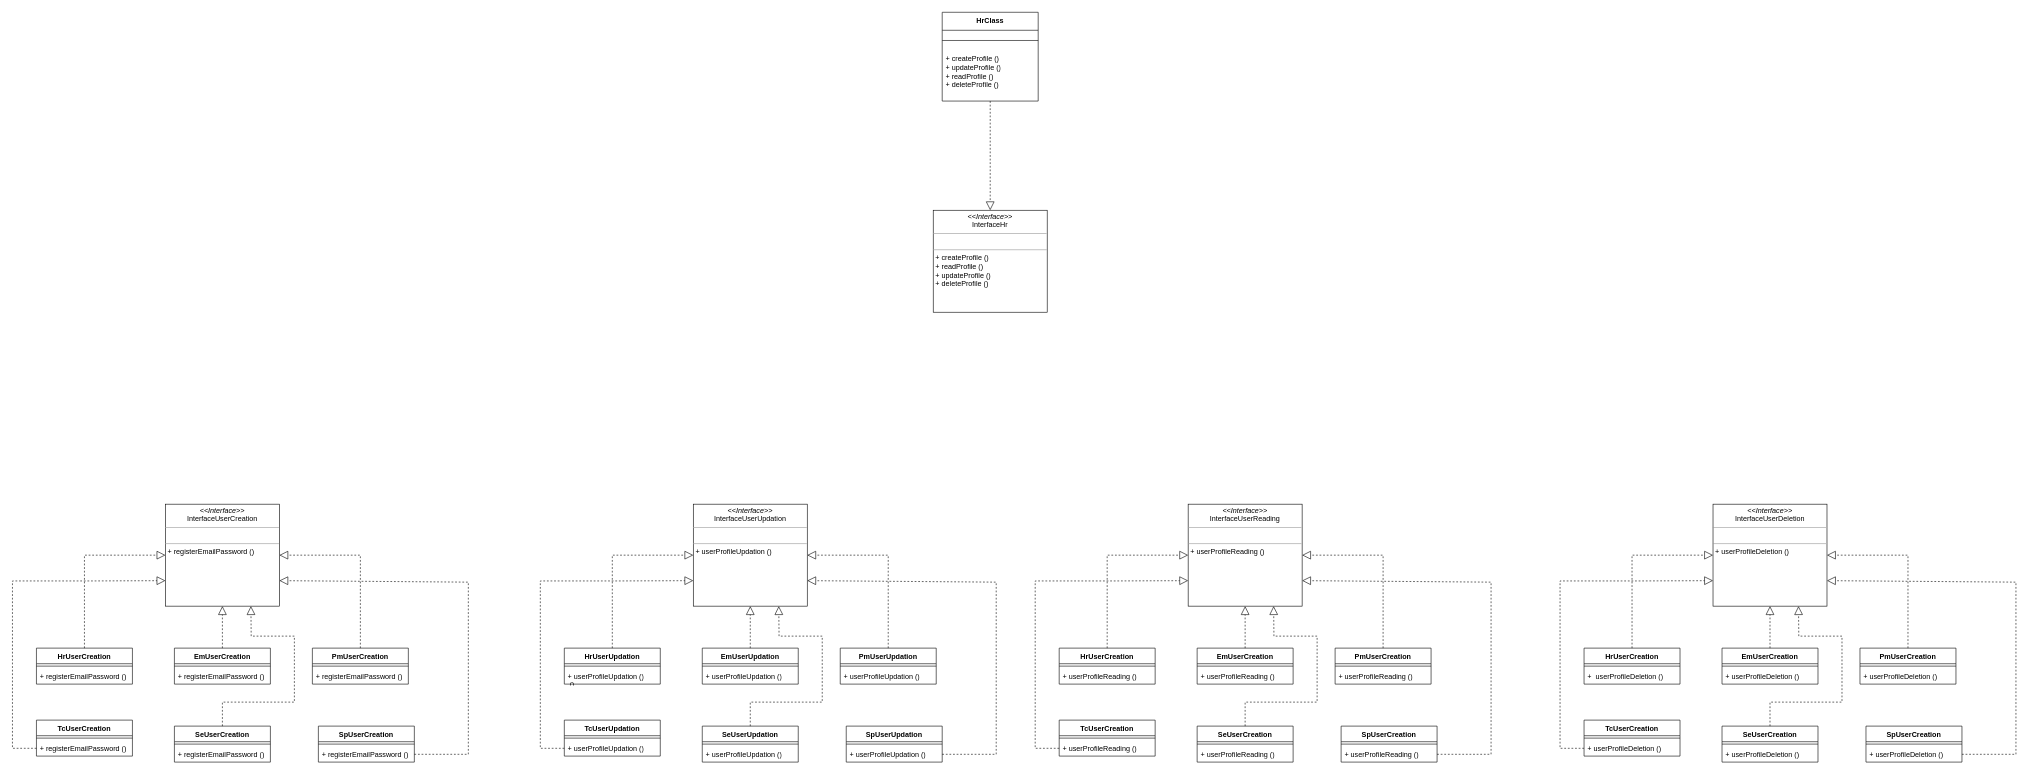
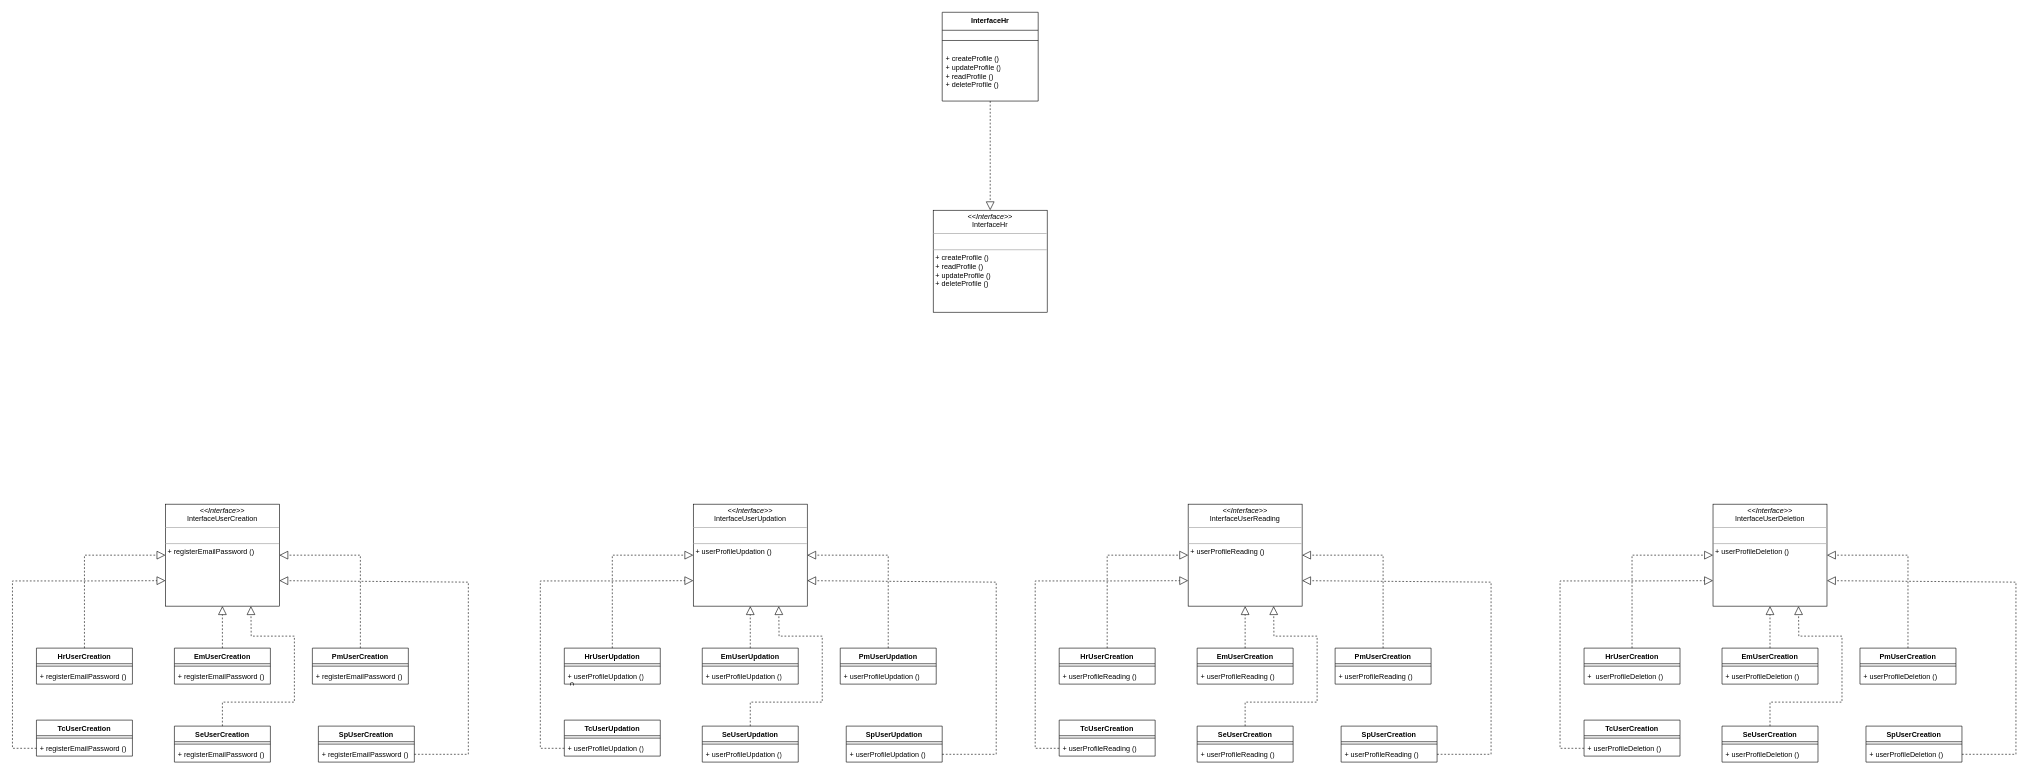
- <mxCell id="2" value="HrClass" style="swimlane;fontStyle=1;align=center;verticalAlign=top;childLayout=stackLayout;horizontal=1;startSize=30;horizontalStack=0;resizeParent=1;resizeParentMax=0;resizeLast=0;collapsible=1;marginBottom=0;whiteSpace=wrap;html=1;" parent="1" vertex="1"><mxGeometry x="1570" y="20" width="160" height="148" as="geometry" /></mxCell>
+ <mxCell id="2" value="InterfaceHr" style="swimlane;fontStyle=1;align=center;verticalAlign=top;childLayout=stackLayout;horizontal=1;startSize=30;horizontalStack=0;resizeParent=1;resizeParentMax=0;resizeLast=0;collapsible=1;marginBottom=0;whiteSpace=wrap;html=1;" parent="1" vertex="1"><mxGeometry x="1570" y="20" width="160" height="148" as="geometry" /></mxCell>
